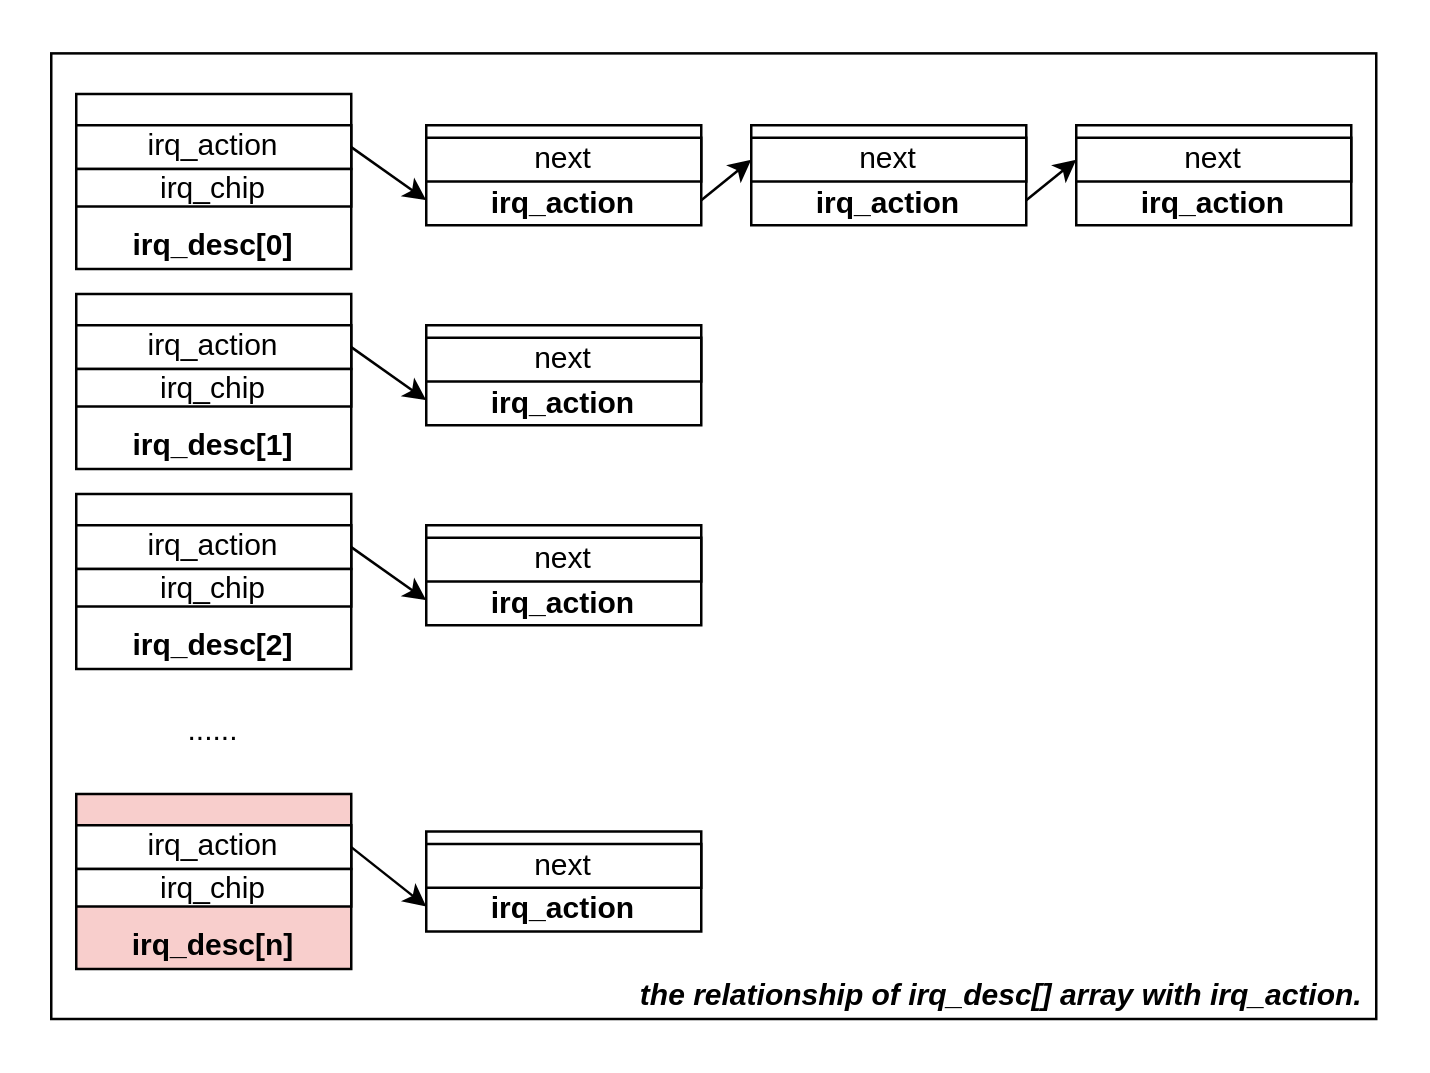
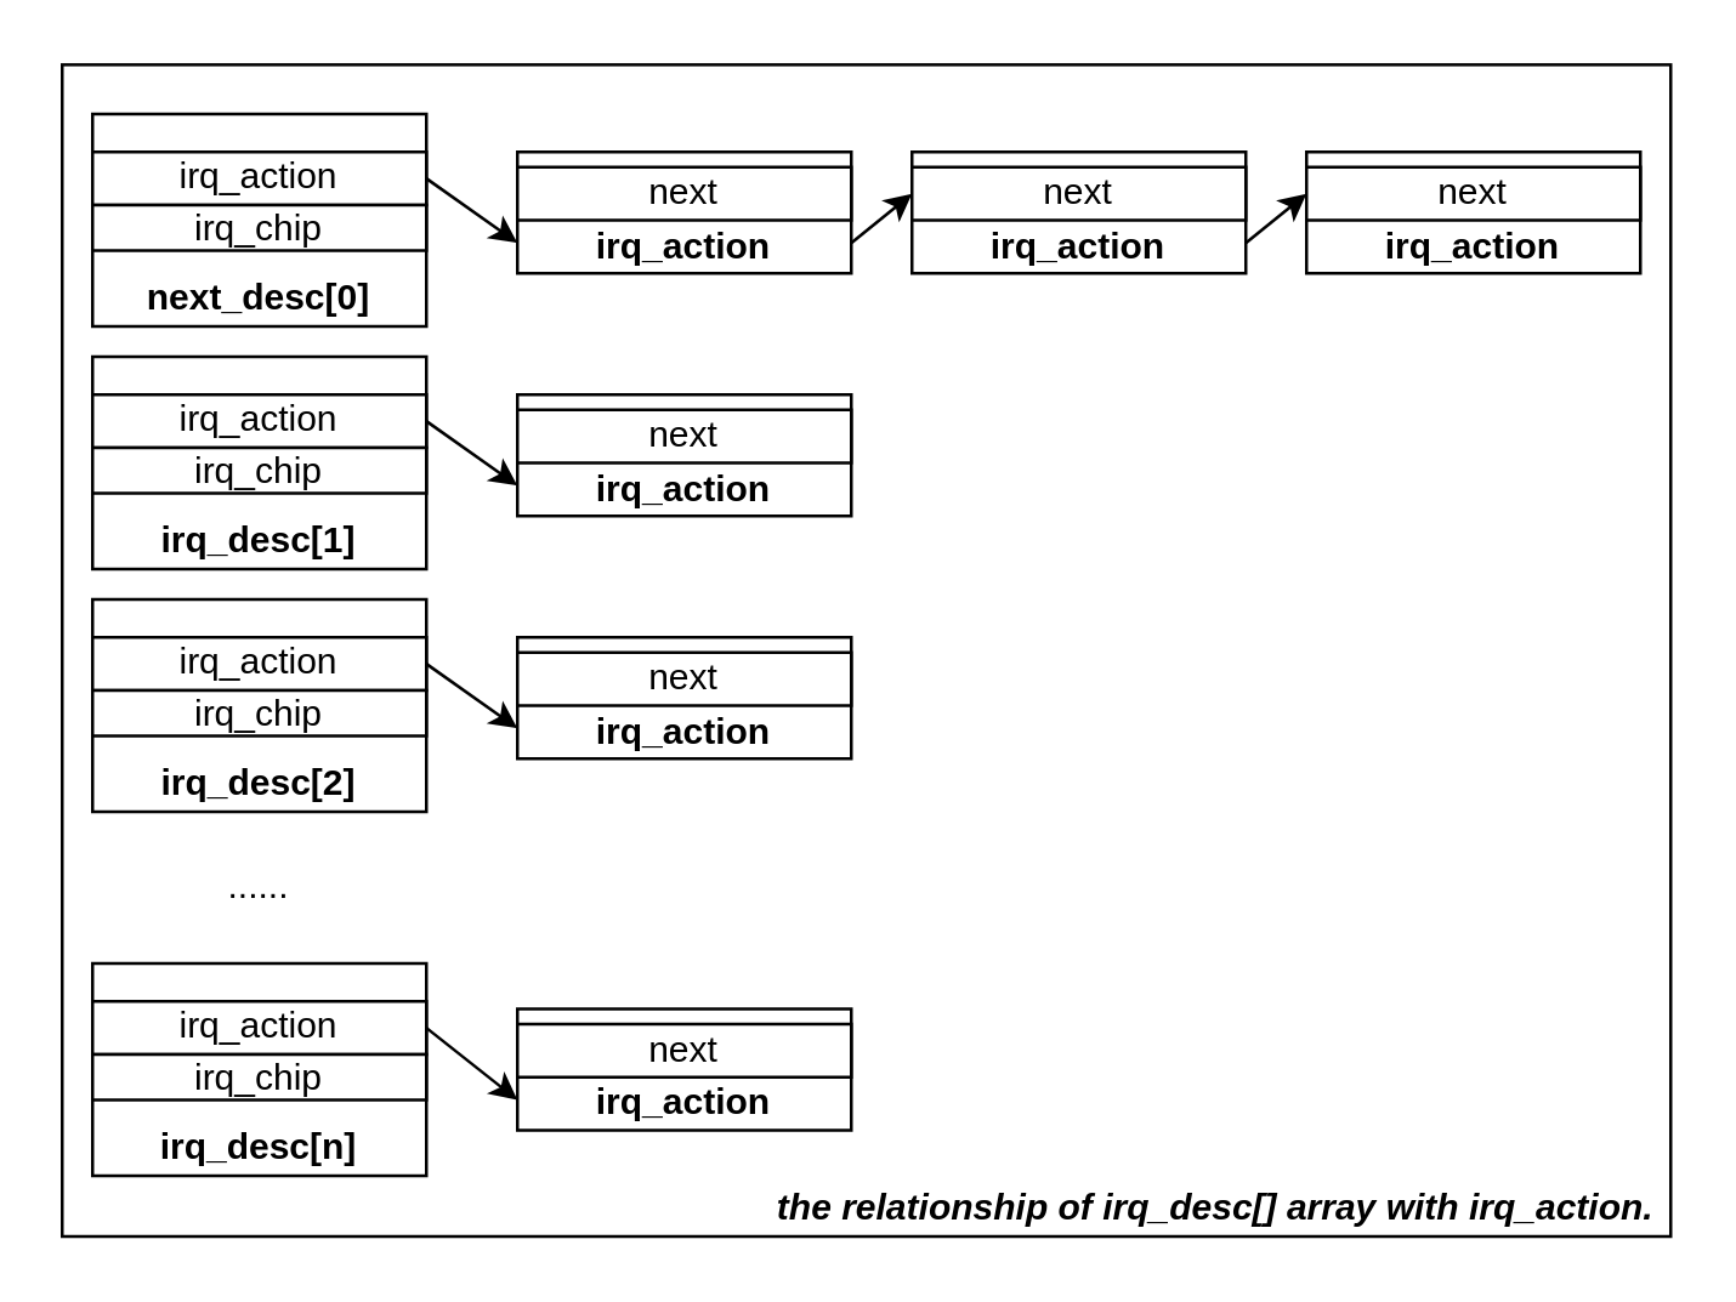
- <mxCell id="2" value="irq_desc[0]" style="rounded=0;whiteSpace=wrap;html=1;verticalAlign=bottom;fontStyle=1" vertex="1" parent="1"><mxGeometry x="30" y="37" width="110" height="70" as="geometry" /></mxCell>
+ <mxCell id="2" value="next_desc[0]" style="rounded=0;whiteSpace=wrap;html=1;verticalAlign=bottom;fontStyle=1" vertex="1" parent="1"><mxGeometry x="30" y="37" width="110" height="70" as="geometry" /></mxCell>
- <mxCell id="26" value="irq_desc[n]" style="rounded=0;whiteSpace=wrap;html=1;verticalAlign=bottom;fontStyle=1;fillColor=#f8cecc;" vertex="1" parent="1"><mxGeometry x="30" y="317" width="110" height="70" as="geometry" /></mxCell>
+ <mxCell id="26" value="irq_desc[n]" style="rounded=0;whiteSpace=wrap;html=1;verticalAlign=bottom;fontStyle=1" vertex="1" parent="1"><mxGeometry x="30" y="317" width="110" height="70" as="geometry" /></mxCell>
